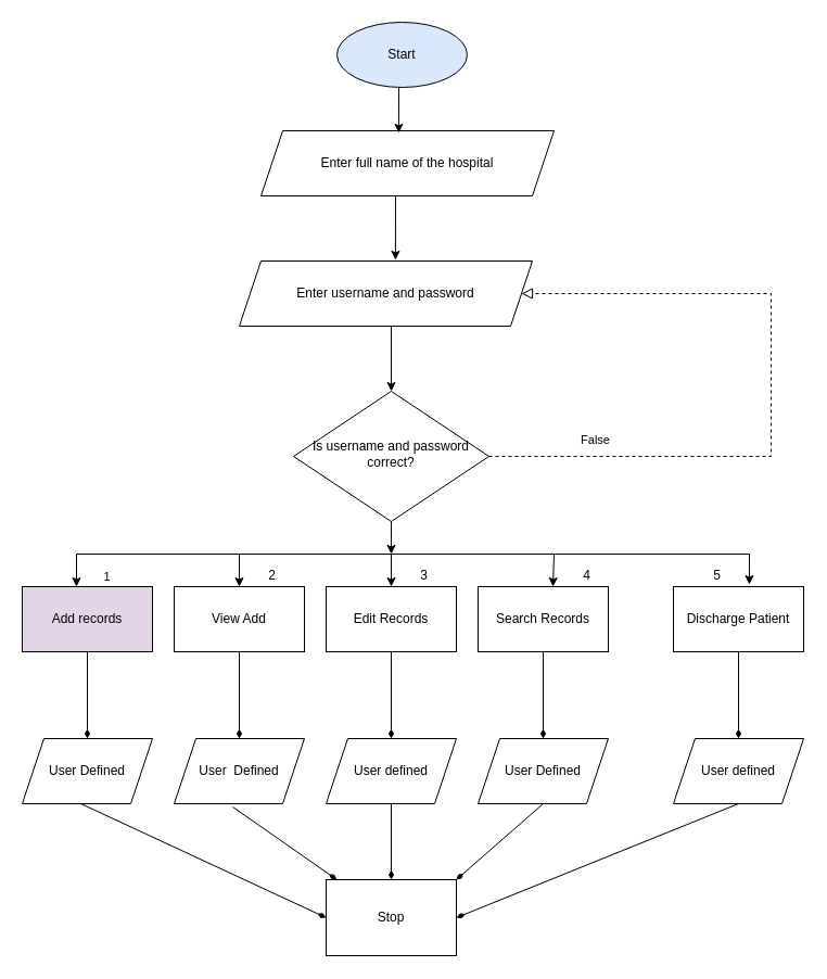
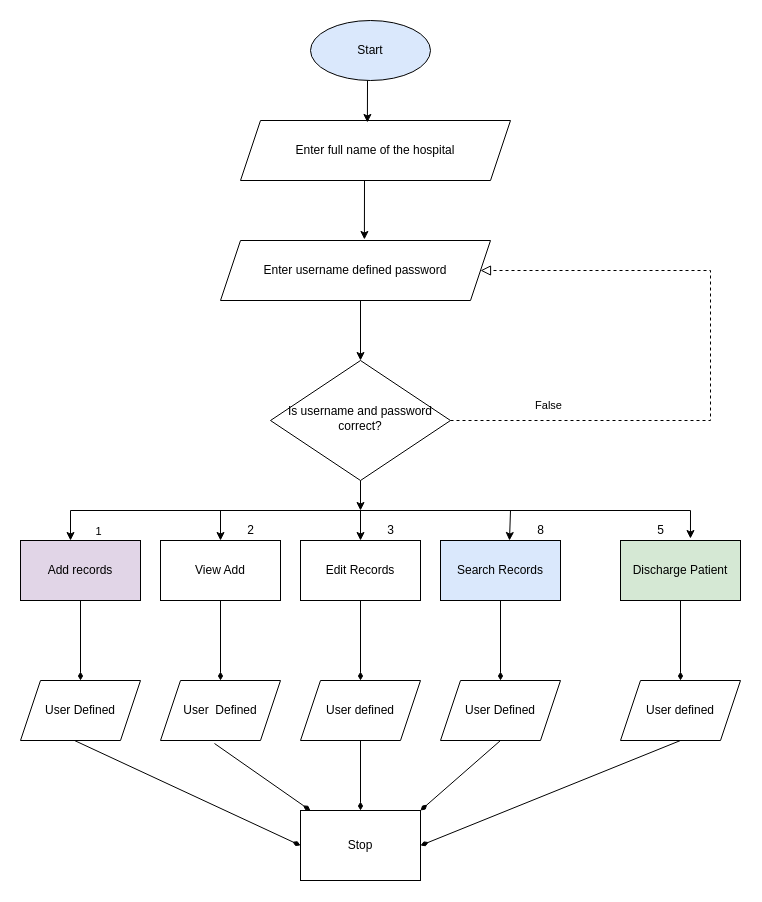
- <mxCell id="6" value="Enter username and password" style="shape=parallelogram;perimeter=parallelogramPerimeter;whiteSpace=wrap;html=1;fixedSize=1;" vertex="1" parent="1"><mxGeometry x="220" y="240" width="270" height="60" as="geometry" /></mxCell>
+ <mxCell id="6" value="Enter username defined password" style="shape=parallelogram;perimeter=parallelogramPerimeter;whiteSpace=wrap;html=1;fixedSize=1;" vertex="1" parent="1"><mxGeometry x="220" y="240" width="270" height="60" as="geometry" /></mxCell>
- <mxCell id="40" value="4" style="text;html=1;align=center;verticalAlign=middle;resizable=0;points=[];autosize=1;strokeColor=none;fillColor=none;" vertex="1" parent="1"><mxGeometry x="525" y="515" width="30" height="30" as="geometry" /></mxCell>
+ <mxCell id="40" value="8" style="text;html=1;align=center;verticalAlign=middle;resizable=0;points=[];autosize=1;strokeColor=none;fillColor=none;" vertex="1" parent="1"><mxGeometry x="525" y="515" width="30" height="30" as="geometry" /></mxCell>
- <mxCell id="15" value="Search Records" style="rounded=0;whiteSpace=wrap;html=1;" vertex="1" parent="1"><mxGeometry x="440" y="540" width="120" height="60" as="geometry" /></mxCell>
+ <mxCell id="15" value="Search Records" style="rounded=0;whiteSpace=wrap;html=1;fillColor=#dae8fc;" vertex="1" parent="1"><mxGeometry x="440" y="540" width="120" height="60" as="geometry" /></mxCell>
- <mxCell id="18" value="Discharge Patient" style="rounded=0;whiteSpace=wrap;html=1;" vertex="1" parent="1"><mxGeometry x="620" y="540" width="120" height="60" as="geometry" /></mxCell>
+ <mxCell id="18" value="Discharge Patient" style="rounded=0;whiteSpace=wrap;html=1;fillColor=#d5e8d4;" vertex="1" parent="1"><mxGeometry x="620" y="540" width="120" height="60" as="geometry" /></mxCell>
